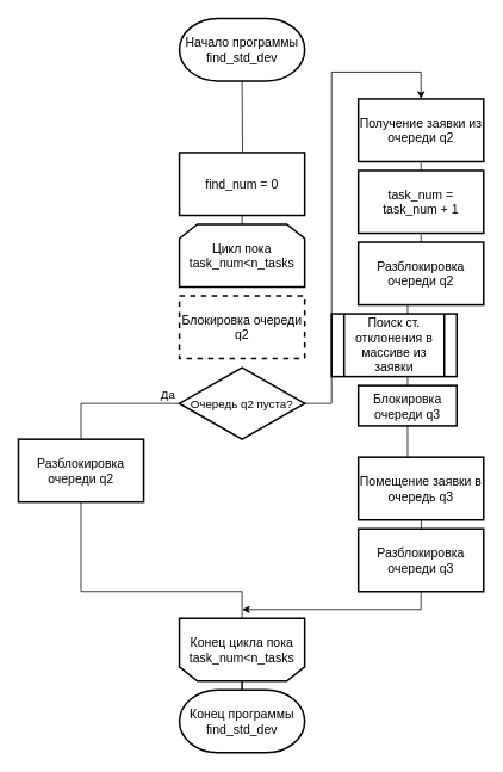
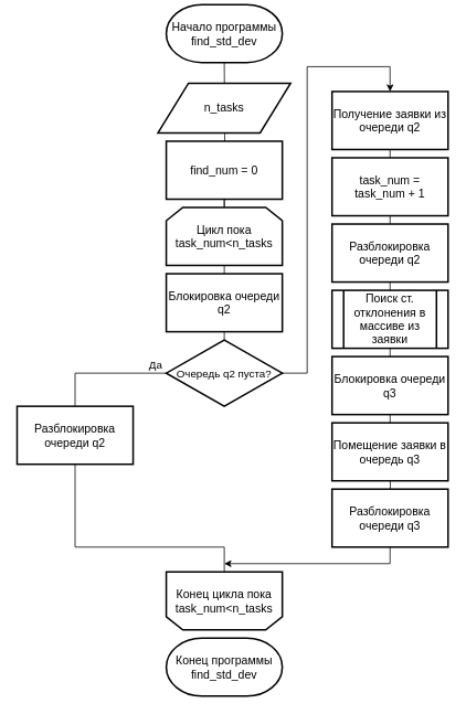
- <mxCell id="8" value="&lt;font style=&quot;font-size: 14px&quot;&gt;Начало программы find_std_dev&lt;/font&gt;" style="strokeWidth=2;html=1;shape=mxgraph.flowchart.terminator;whiteSpace=wrap;fontSize=14;fontFamily=Helvetica;" parent="1" vertex="1"><mxGeometry x="200" y="20" width="140" height="70" as="geometry" /></mxCell>
+ <mxCell id="8" value="&lt;font style=&quot;font-size: 14px&quot;&gt;Начало программы find_std_dev&lt;/font&gt;" style="strokeWidth=2;html=1;shape=mxgraph.flowchart.terminator;whiteSpace=wrap;fontSize=14;fontFamily=Helvetica;" parent="1" vertex="1"><mxGeometry x="200" y="5" width="140" height="70" as="geometry" /></mxCell>
+ <mxCell id="11" value="&lt;span style=&quot;font-size: 14px&quot;&gt;n_tasks&lt;/span&gt;" style="shape=parallelogram;html=1;strokeWidth=2;perimeter=parallelogramPerimeter;whiteSpace=wrap;rounded=0;arcSize=12;size=0.23;fontSize=13;" parent="1" vertex="1"><mxGeometry x="190" y="100" width="160" height="60" as="geometry" /></mxCell>
+ <mxCell id="3" style="edgeStyle=orthogonalEdgeStyle;rounded=0;orthogonalLoop=1;jettySize=auto;html=1;exitX=0.5;exitY=1;exitDx=0;exitDy=0;entryX=0.5;entryY=0;entryDx=0;entryDy=0;endArrow=none;endFill=0;" parent="1" source="13" target="22" edge="1"><mxGeometry relative="1" as="geometry" /></mxCell>
- <mxCell id="19" value="Блокировка очереди q2" style="rounded=0;whiteSpace=wrap;html=1;strokeWidth=2;fontSize=14;dashed=1;" parent="1" vertex="1"><mxGeometry x="200" y="330" width="140" height="70" as="geometry" /></mxCell>
+ <mxCell id="19" value="Блокировка очереди q2" style="rounded=0;whiteSpace=wrap;html=1;strokeWidth=2;fontSize=14;" parent="1" vertex="1"><mxGeometry x="200" y="330" width="140" height="70" as="geometry" /></mxCell>
- <mxCell id="12" value="Поиск ст. отклонения в массиве из заявки" style="shape=process;whiteSpace=wrap;html=1;backgroundOutline=1;strokeWidth=2;fontSize=14;" parent="1" vertex="1"><mxGeometry x="370" y="350" width="140" height="70" as="geometry" /></mxCell>
+ <mxCell id="12" value="Поиск ст. отклонения в массиве из заявки" style="shape=process;whiteSpace=wrap;html=1;backgroundOutline=1;strokeWidth=2;fontSize=14;" parent="1" vertex="1"><mxGeometry x="400" y="350" width="140" height="70" as="geometry" /></mxCell>
- <mxCell id="26" value="Блокировка очереди q3" style="rounded=0;whiteSpace=wrap;html=1;strokeWidth=2;fontSize=14;" parent="1" vertex="1"><mxGeometry x="400" y="430" width="110" height="45" as="geometry" /></mxCell>
+ <mxCell id="26" value="Блокировка очереди q3" style="rounded=0;whiteSpace=wrap;html=1;strokeWidth=2;fontSize=14;" parent="1" vertex="1"><mxGeometry x="400" y="430" width="140" height="70" as="geometry" /></mxCell>
- <mxCell id="6" style="edgeStyle=orthogonalEdgeStyle;rounded=0;orthogonalLoop=1;jettySize=auto;html=1;exitX=0.5;exitY=0;exitDx=0;exitDy=0;exitPerimeter=0;endArrow=none;endFill=0;" parent="1" source="7" target="10" edge="1"><mxGeometry relative="1" as="geometry" /></mxCell>
